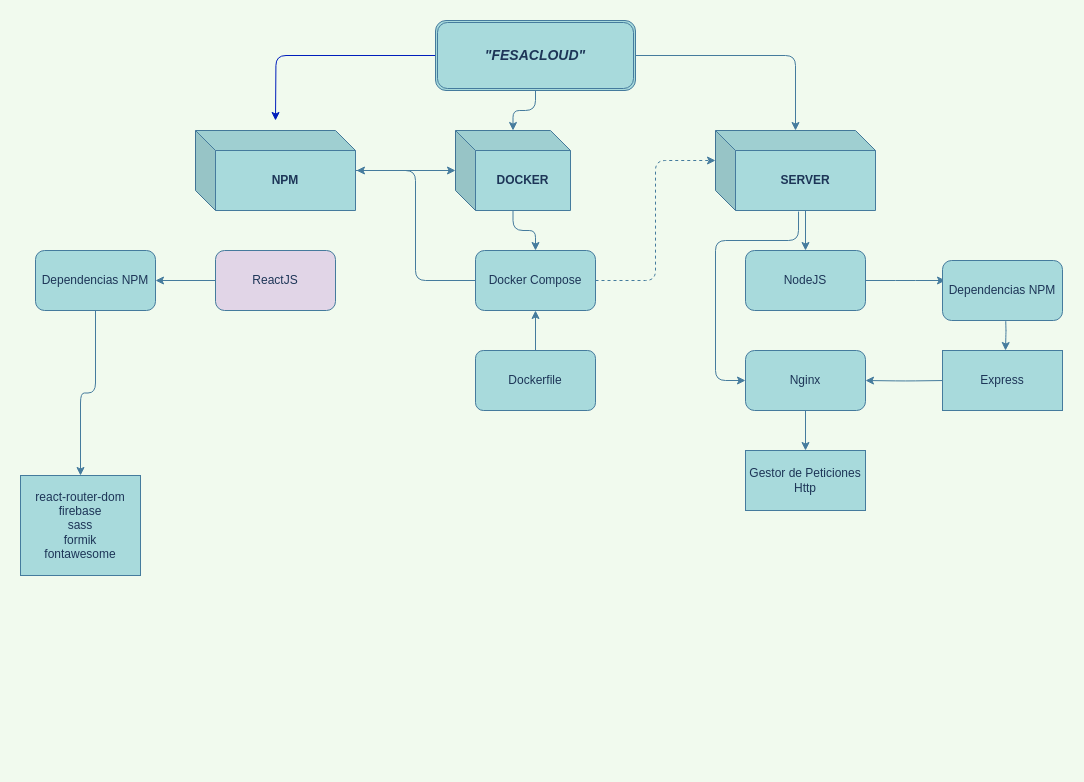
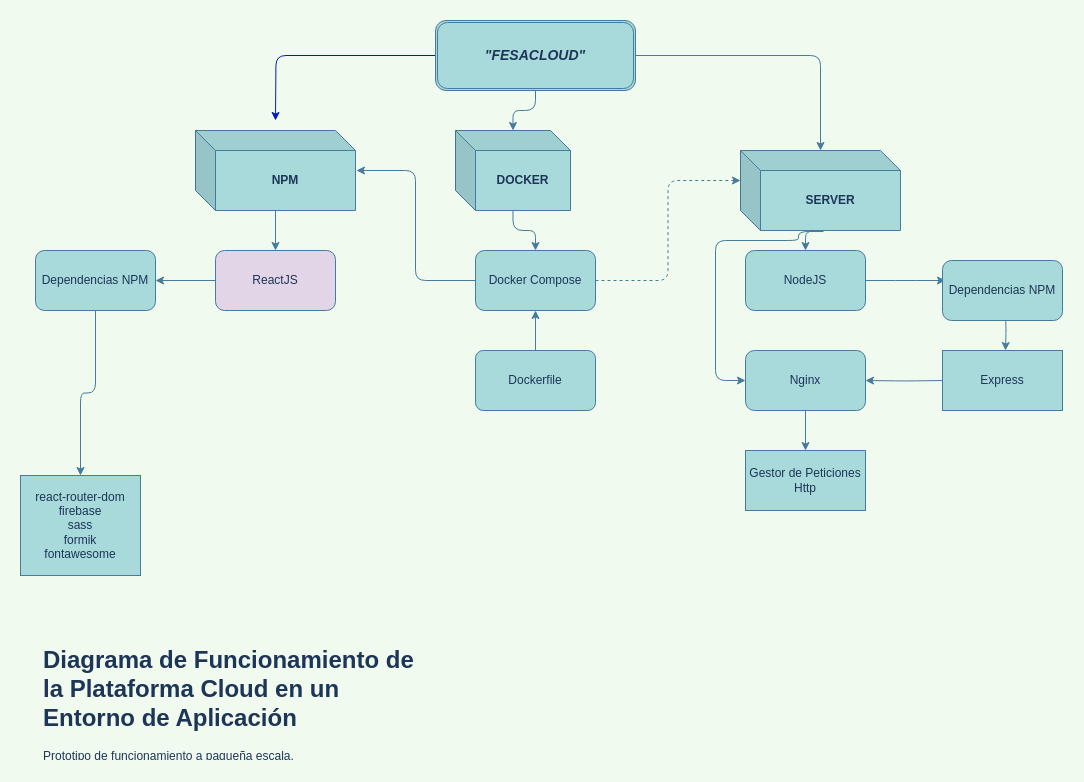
- <mxCell id="2" style="edgeStyle=orthogonalEdgeStyle;orthogonalLoop=1;jettySize=auto;html=1;strokeColor=#457B9D;fontColor=#1D3557;labelBackgroundColor=#F1FAEE;" parent="1" source="3" target="18" edge="1"><mxGeometry relative="1" as="geometry"><mxPoint x="375" y="240" as="targetPoint" /></mxGeometry></mxCell>
+ <mxCell id="2" style="edgeStyle=orthogonalEdgeStyle;orthogonalLoop=1;jettySize=auto;html=1;entryX=0.5;entryY=0;entryDx=0;entryDy=0;strokeColor=#457B9D;fontColor=#1D3557;labelBackgroundColor=#F1FAEE;" parent="1" source="3" target="14" edge="1"><mxGeometry relative="1" as="geometry"><mxPoint x="375" y="240" as="targetPoint" /></mxGeometry></mxCell>
- <mxCell id="6" value="&lt;b&gt;SERVER&lt;/b&gt;" style="shape=cube;whiteSpace=wrap;html=1;boundedLbl=1;backgroundOutline=1;darkOpacity=0.05;darkOpacity2=0.1;fillColor=#A8DADC;strokeColor=#457B9D;fontColor=#1D3557;rounded=1;" parent="1" vertex="1"><mxGeometry x="715" y="130" width="160" height="80" as="geometry" /></mxCell>
+ <mxCell id="6" value="&lt;b&gt;SERVER&lt;/b&gt;" style="shape=cube;whiteSpace=wrap;html=1;boundedLbl=1;backgroundOutline=1;darkOpacity=0.05;darkOpacity2=0.1;fillColor=#A8DADC;strokeColor=#457B9D;fontColor=#1D3557;rounded=1;" parent="1" vertex="1"><mxGeometry x="740" y="150" width="160" height="80" as="geometry" /></mxCell>
+ <mxCell id="32" value="&lt;h1&gt;Diagrama de Funcionamiento de la Plataforma Cloud en un Entorno de Aplicación&lt;/h1&gt;&lt;h1&gt;&lt;p style=&quot;font-size: 12px ; font-weight: 400&quot;&gt;Prototipo de funcionamiento a paqueña escala.&lt;/p&gt;&lt;/h1&gt;" style="text;html=1;strokeColor=none;fillColor=none;spacing=5;spacingTop=-20;whiteSpace=wrap;overflow=hidden;rounded=0;sketch=0;fontColor=#1D3557;" parent="1" vertex="1"><mxGeometry x="38" y="640" width="400" height="120" as="geometry" /></mxCell>
